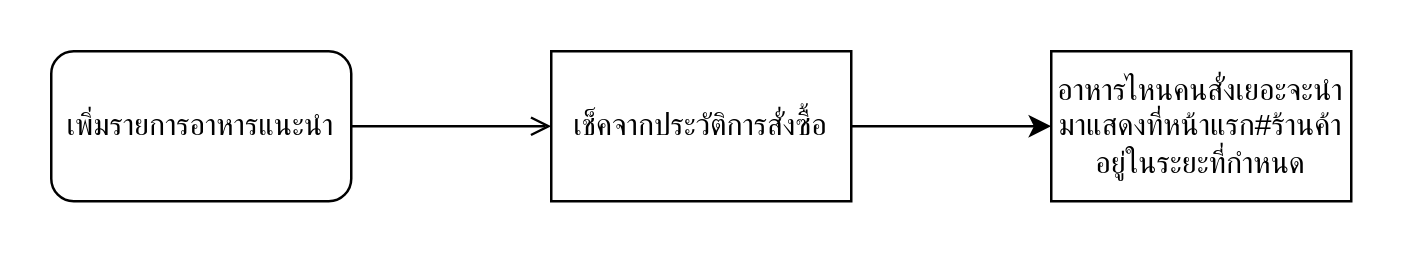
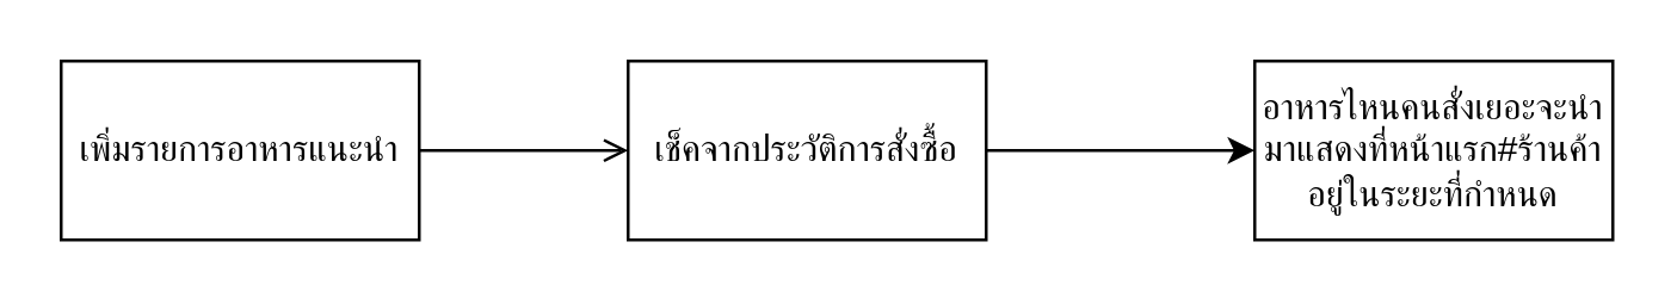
- <mxCell id="3" value="เพิ่มรายการอาหารแนะนำ" style="whiteSpace=wrap;html=1;rounded=1;" parent="1" vertex="1"><mxGeometry x="20" y="20" width="120" height="60" as="geometry" /></mxCell>
+ <mxCell id="3" value="เพิ่มรายการอาหารแนะนำ" style="rounded=0;whiteSpace=wrap;html=1;" parent="1" vertex="1"><mxGeometry x="20" y="20" width="120" height="60" as="geometry" /></mxCell>
- <mxCell id="5" value="เช็คจากประวัติการสั่งซื้อ" style="whiteSpace=wrap;html=1;rounded=0;" parent="1" vertex="1"><mxGeometry x="220" y="20" width="120" height="60" as="geometry" /></mxCell>
+ <mxCell id="5" value="เช็คจากประวัติการสั่งซื้อ" style="whiteSpace=wrap;html=1;rounded=0;" parent="1" vertex="1"><mxGeometry x="210" y="20" width="120" height="60" as="geometry" /></mxCell>
